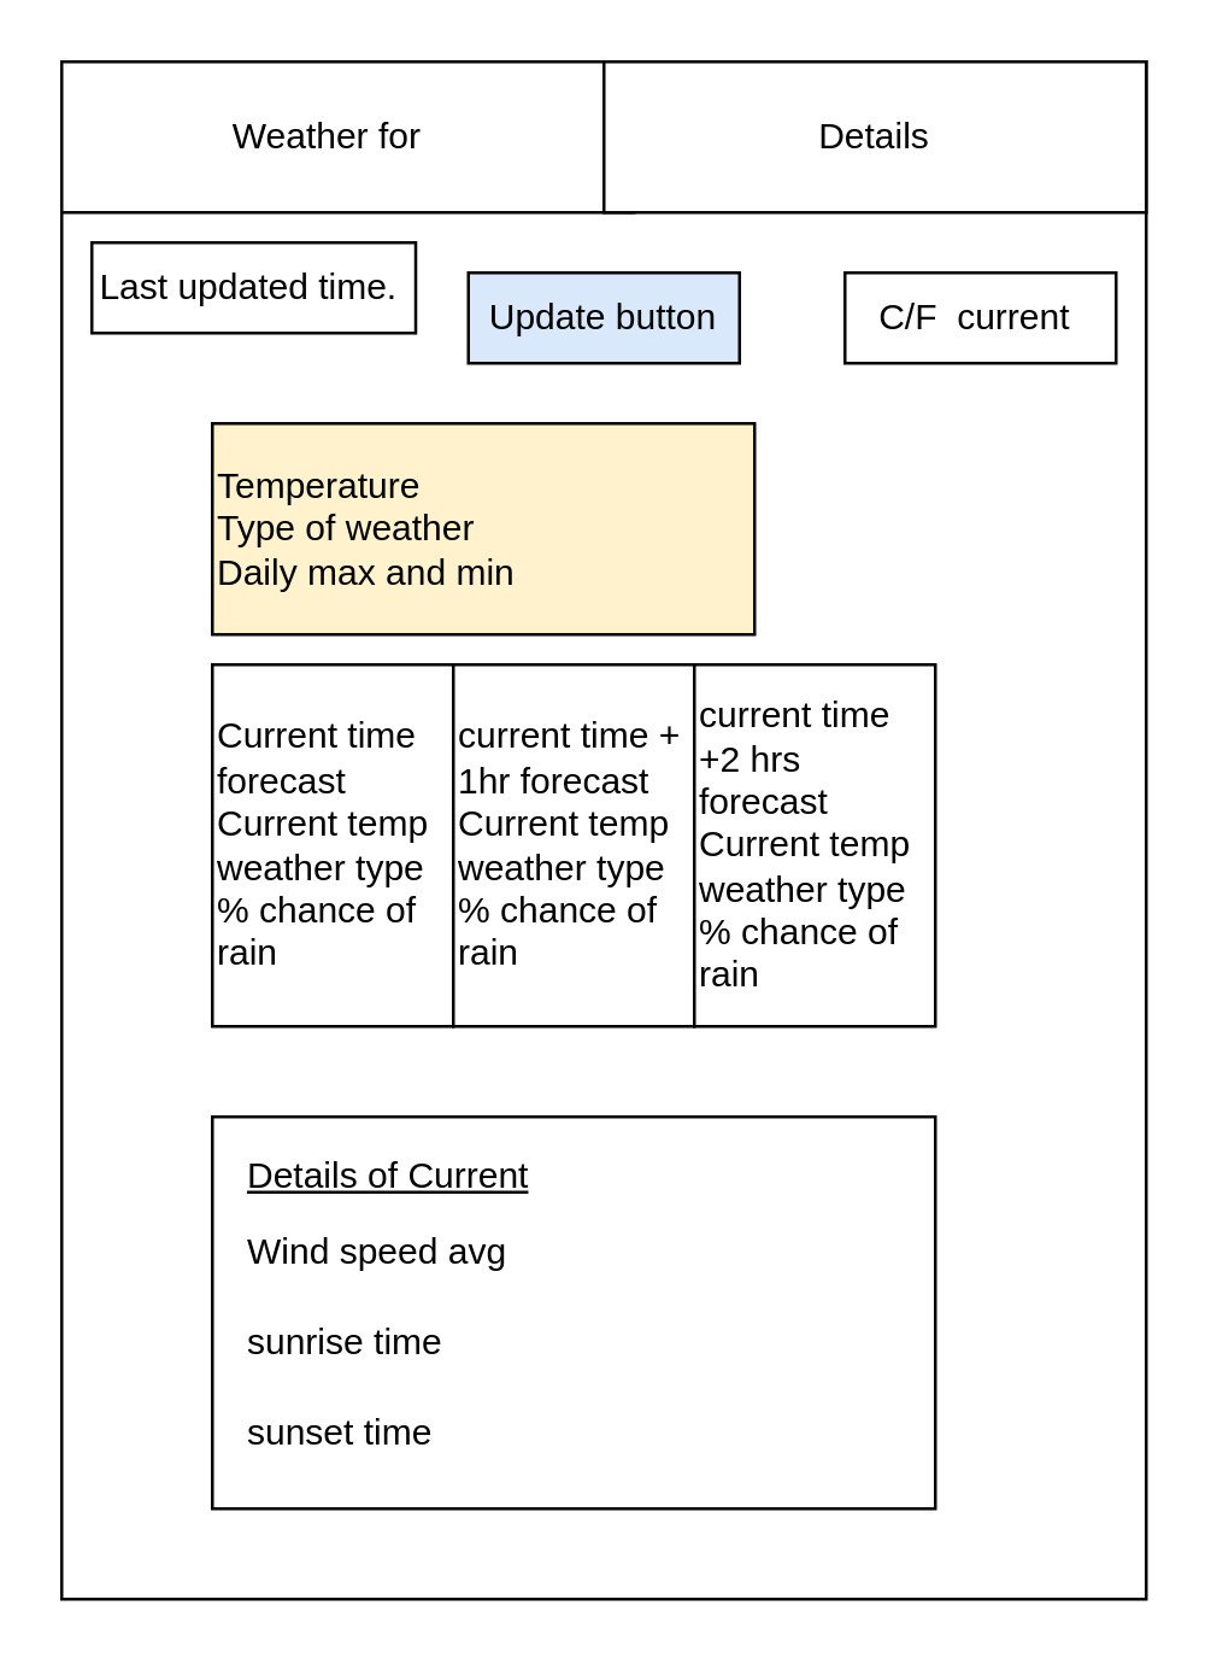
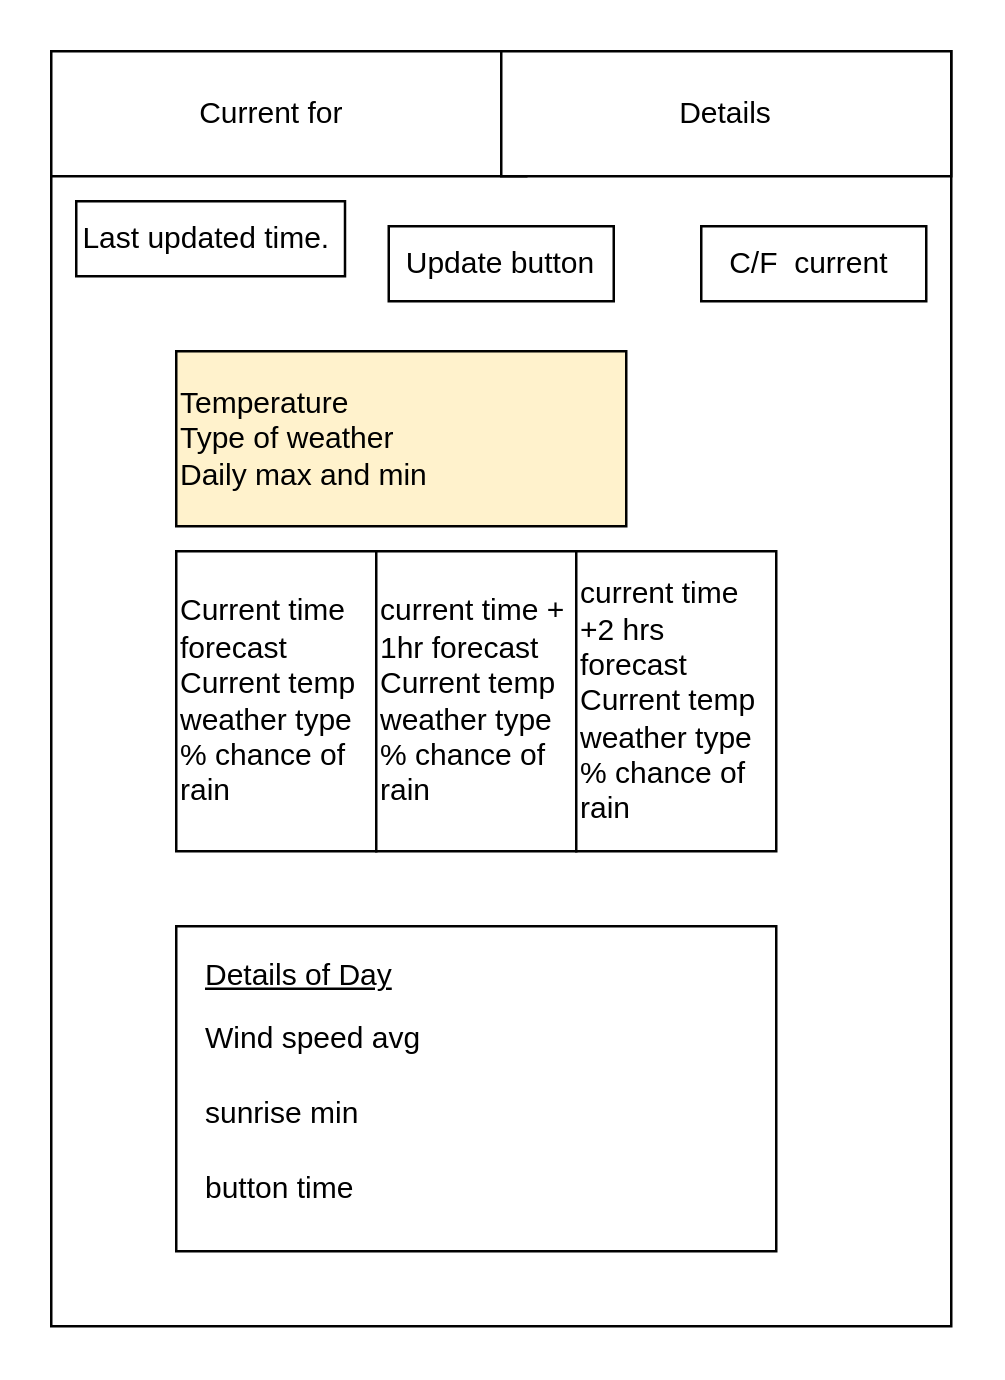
- <mxCell id="4" value="Weather for&amp;nbsp;" style="text;html=1;strokeColor=none;fillColor=none;align=center;verticalAlign=middle;whiteSpace=wrap;rounded=0;" vertex="1" parent="1"><mxGeometry x="25" y="25" width="170" height="40" as="geometry" /></mxCell>
+ <mxCell id="4" value="Current for&amp;nbsp;" style="text;html=1;strokeColor=none;fillColor=none;align=center;verticalAlign=middle;whiteSpace=wrap;rounded=0;" vertex="1" parent="1"><mxGeometry x="25" y="25" width="170" height="40" as="geometry" /></mxCell>
- <mxCell id="17" value="Update button" style="rounded=0;whiteSpace=wrap;html=1;fillColor=#dae8fc;" vertex="1" parent="1"><mxGeometry x="155" y="90" width="90" height="30" as="geometry" /></mxCell>
+ <mxCell id="17" value="Update button" style="rounded=0;whiteSpace=wrap;html=1;" vertex="1" parent="1"><mxGeometry x="155" y="90" width="90" height="30" as="geometry" /></mxCell>
- <mxCell id="12" value="Details of Current&lt;br&gt;" style="text;html=1;strokeColor=none;fillColor=none;align=left;verticalAlign=middle;whiteSpace=wrap;rounded=0;fontStyle=4" vertex="1" parent="1"><mxGeometry x="80" y="380" width="160" height="20" as="geometry" /></mxCell>
+ <mxCell id="12" value="Details of Day&lt;br&gt;" style="text;html=1;strokeColor=none;fillColor=none;align=left;verticalAlign=middle;whiteSpace=wrap;rounded=0;fontStyle=4" vertex="1" parent="1"><mxGeometry x="80" y="380" width="160" height="20" as="geometry" /></mxCell>
- <mxCell id="13" value="sunrise time" style="text;html=1;strokeColor=none;fillColor=none;align=left;verticalAlign=middle;whiteSpace=wrap;rounded=0;" vertex="1" parent="1"><mxGeometry x="80" y="430" width="145" height="30" as="geometry" /></mxCell>
+ <mxCell id="13" value="sunrise min" style="text;html=1;strokeColor=none;fillColor=none;align=left;verticalAlign=middle;whiteSpace=wrap;rounded=0;" vertex="1" parent="1"><mxGeometry x="80" y="430" width="145" height="30" as="geometry" /></mxCell>
- <mxCell id="15" value="sunset time" style="text;html=1;strokeColor=none;fillColor=none;align=left;verticalAlign=middle;whiteSpace=wrap;rounded=0;" vertex="1" parent="1"><mxGeometry x="80" y="460" width="130" height="30" as="geometry" /></mxCell>
+ <mxCell id="15" value="button time" style="text;html=1;strokeColor=none;fillColor=none;align=left;verticalAlign=middle;whiteSpace=wrap;rounded=0;" vertex="1" parent="1"><mxGeometry x="80" y="460" width="130" height="30" as="geometry" /></mxCell>
